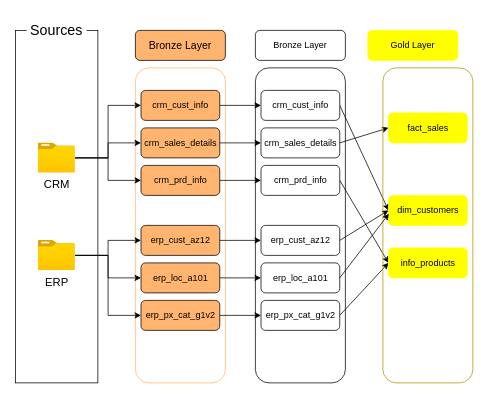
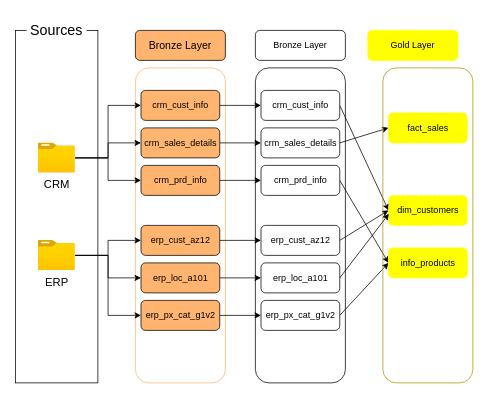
- <mxCell id="43" value="dim_customers" style="rounded=1;whiteSpace=wrap;html=1;fillStyle=solid;fillColor=#FFFF00;fontColor=#000000;strokeColor=#FFFF00;" vertex="1" parent="1"><mxGeometry x="517.5" y="260" width="105" height="40" as="geometry" /></mxCell>
+ <mxCell id="43" value="dim_customers" style="rounded=1;whiteSpace=wrap;html=1;fillStyle=solid;fillColor=#FFFF00;fontColor=#000000;strokeColor=#FFFF00;dashed=1;" vertex="1" parent="1"><mxGeometry x="517.5" y="260" width="105" height="40" as="geometry" /></mxCell>
